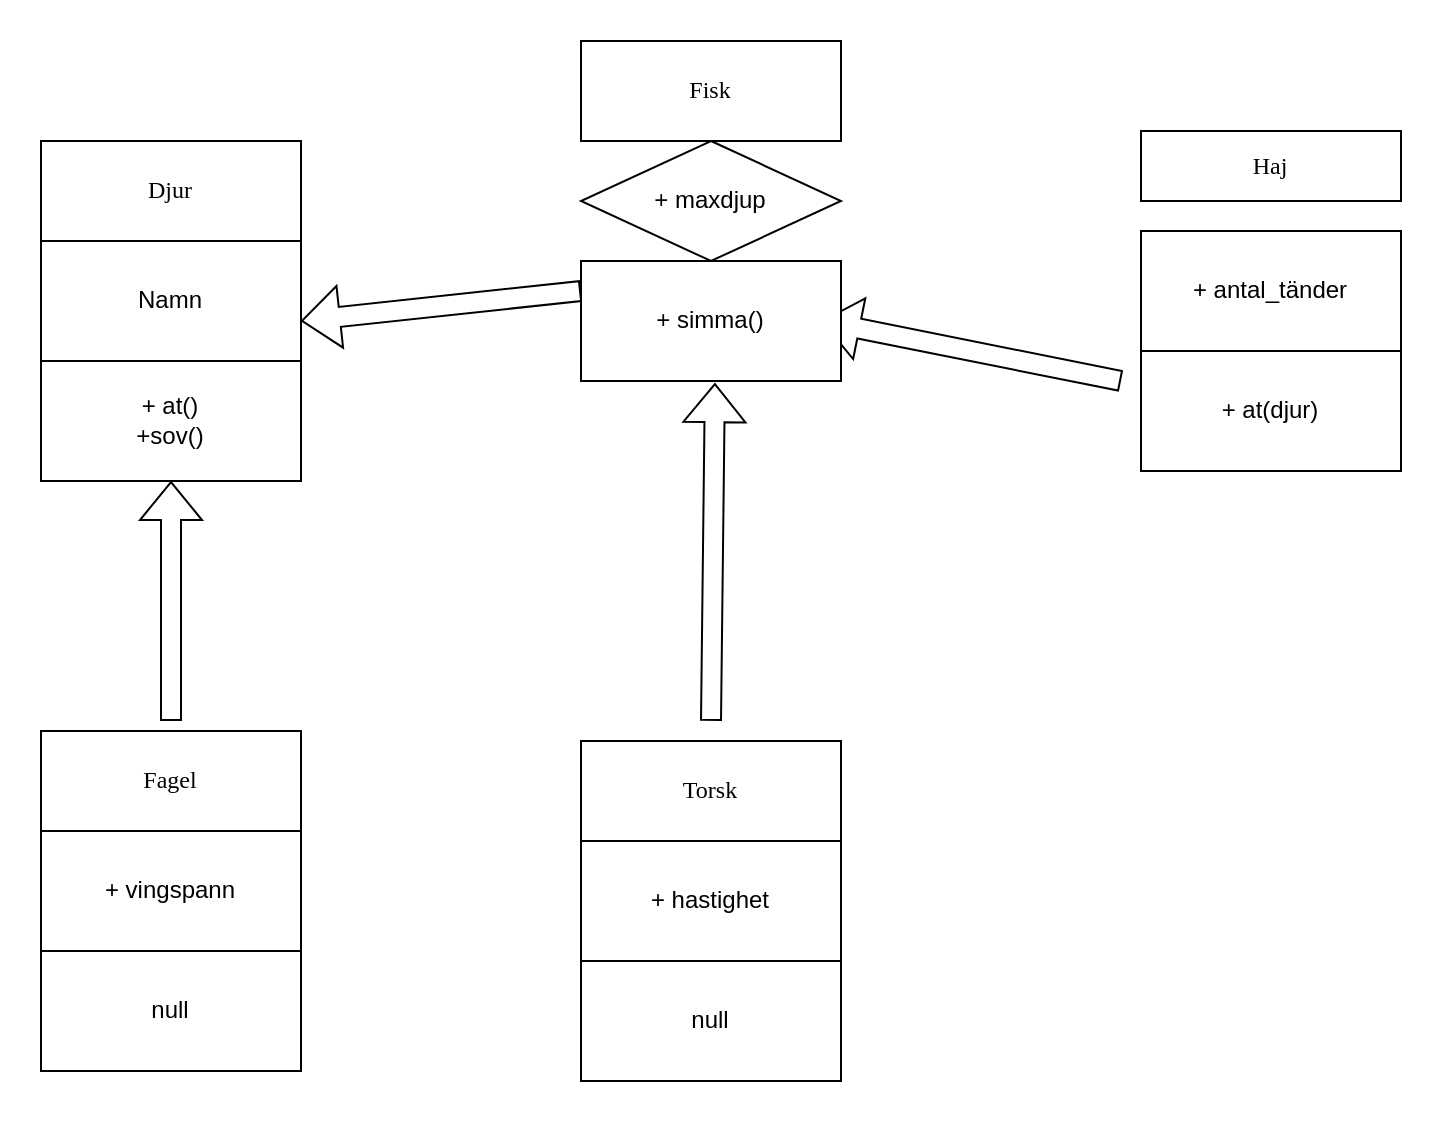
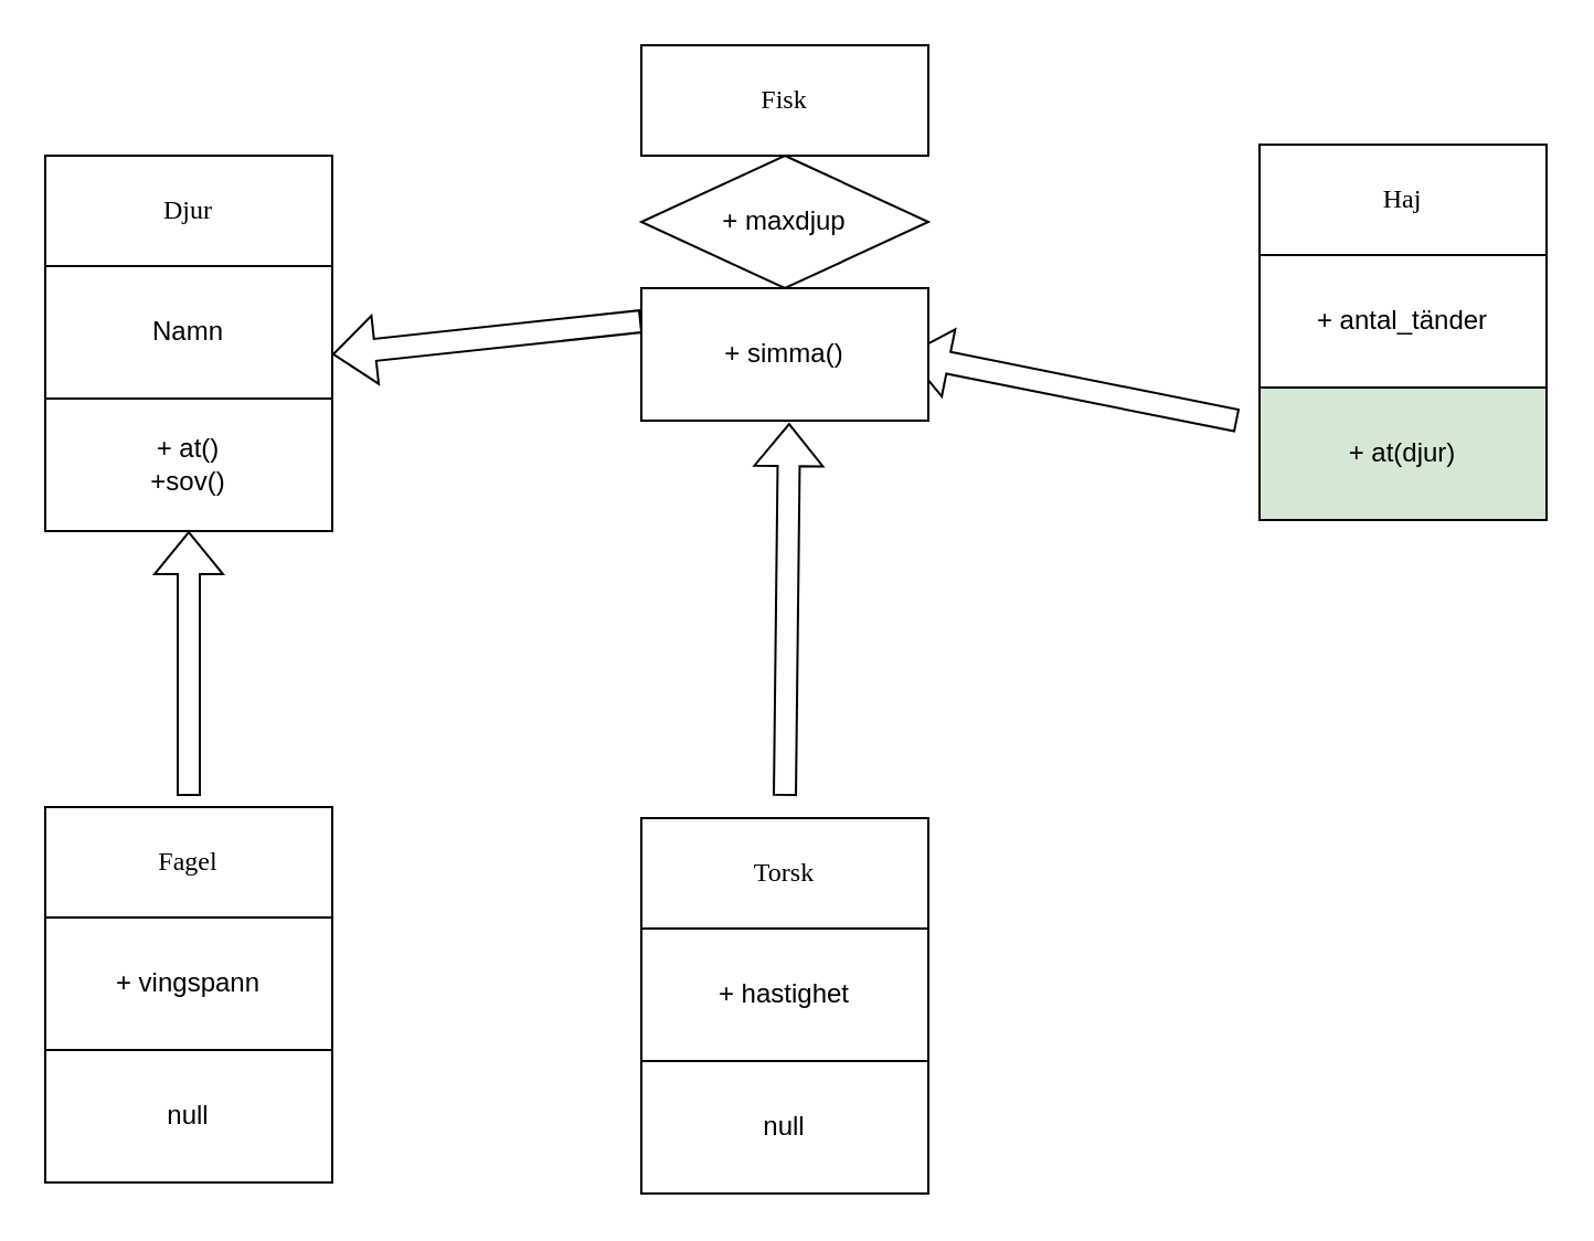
- <mxCell id="12" value="Haj" style="rounded=0;whiteSpace=wrap;html=1;fontFamily=Comic Sans MS;" vertex="1" parent="1"><mxGeometry x="570" y="65" width="130" height="35" as="geometry" /></mxCell>
+ <mxCell id="12" value="Haj" style="rounded=0;whiteSpace=wrap;html=1;fontFamily=Comic Sans MS;" vertex="1" parent="1"><mxGeometry x="570" y="65" width="130" height="50" as="geometry" /></mxCell>
- <mxCell id="14" value="+ at(djur)" style="rounded=0;whiteSpace=wrap;html=1;" vertex="1" parent="1"><mxGeometry x="570" y="175" width="130" height="60" as="geometry" /></mxCell>
+ <mxCell id="14" value="+ at(djur)" style="rounded=0;whiteSpace=wrap;html=1;fillColor=#d5e8d4;" vertex="1" parent="1"><mxGeometry x="570" y="175" width="130" height="60" as="geometry" /></mxCell>
